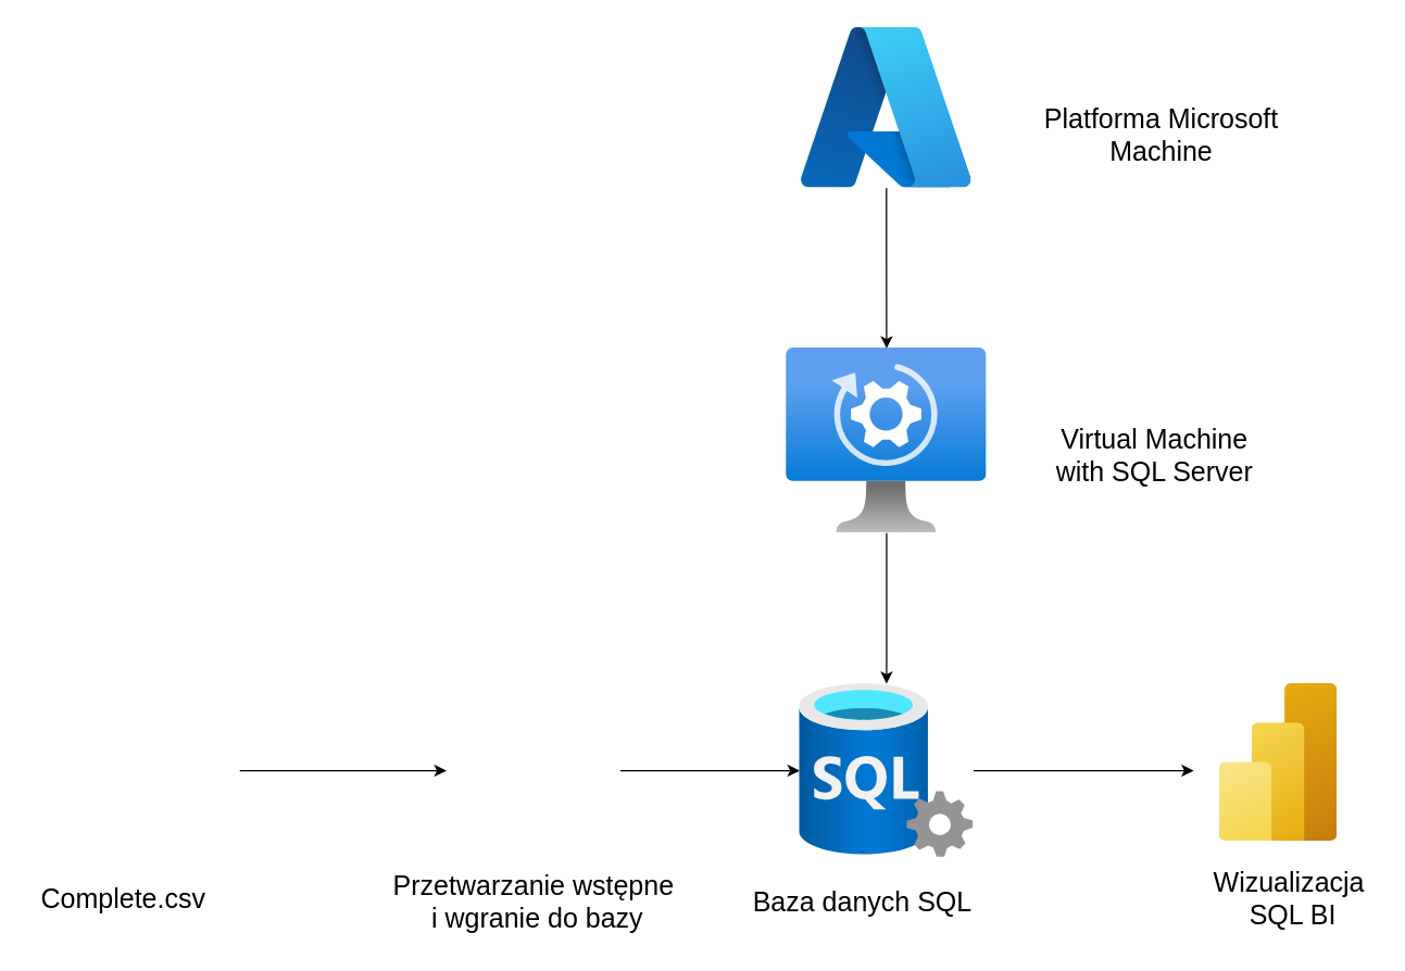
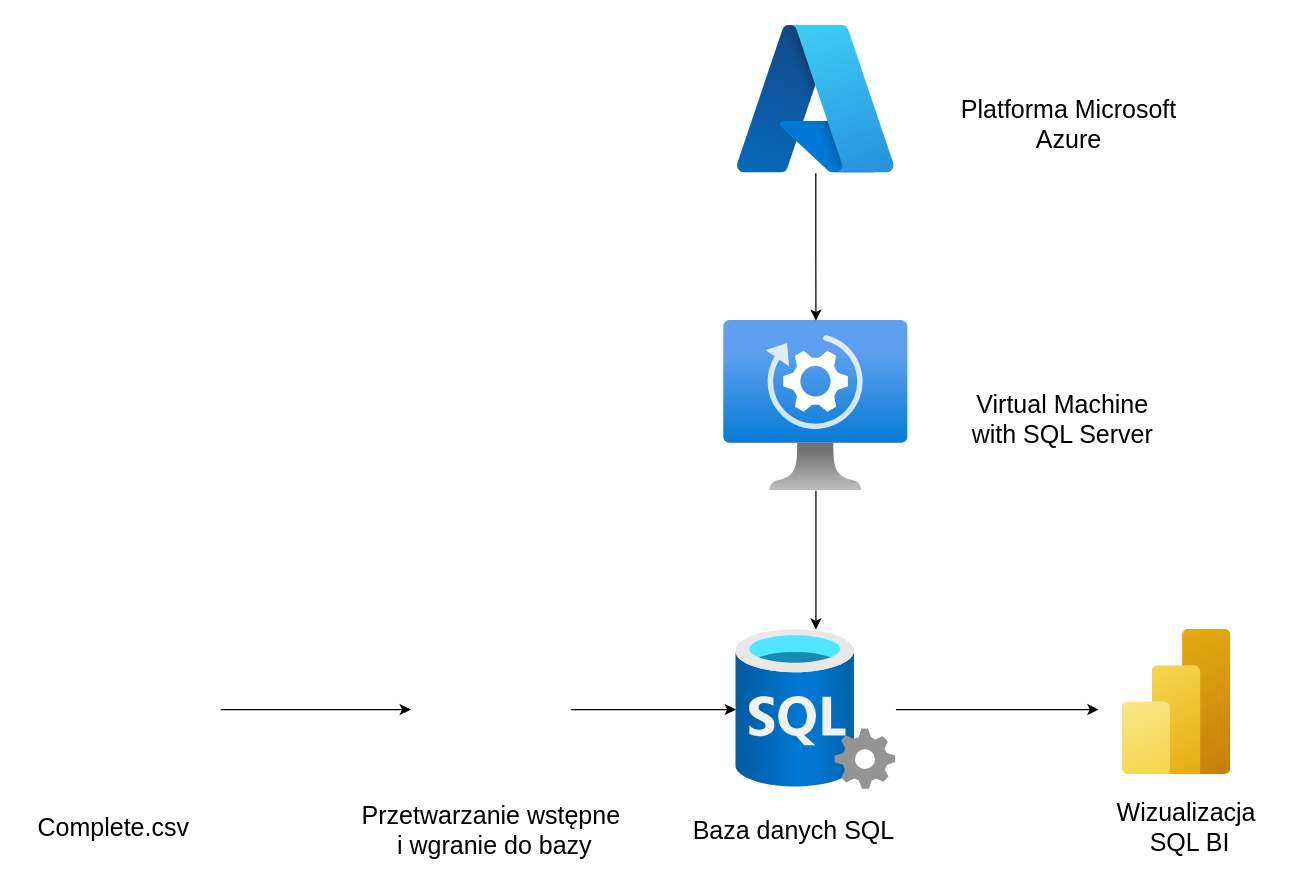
- <mxCell id="17" value="Platforma Microsoft&lt;br&gt;Machine" style="text;html=1;align=center;verticalAlign=middle;resizable=0;points=[];autosize=1;strokeColor=none;fillColor=none;fontSize=20;" vertex="1" parent="1"><mxGeometry x="758.5" y="68" width="190" height="60" as="geometry" /></mxCell>
+ <mxCell id="17" value="Platforma Microsoft&lt;br&gt;Azure" style="text;html=1;align=center;verticalAlign=middle;resizable=0;points=[];autosize=1;strokeColor=none;fillColor=none;fontSize=20;" vertex="1" parent="1"><mxGeometry x="758.5" y="68" width="190" height="60" as="geometry" /></mxCell>
